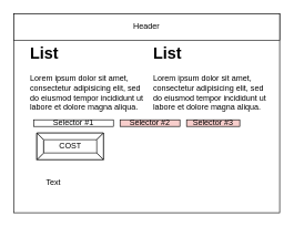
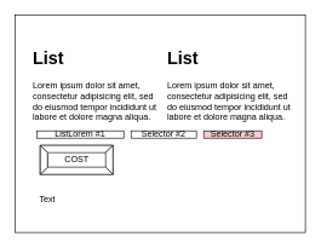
- <mxCell id="3" value="Header" style="rounded=0;whiteSpace=wrap;html=1;" parent="1" vertex="1"><mxGeometry x="20" y="20" width="400" height="40" as="geometry" /></mxCell>
- <mxCell id="5" value="Selector #1" style="rounded=0;whiteSpace=wrap;html=1;" vertex="1" parent="1"><mxGeometry x="50" y="180" width="120" height="10" as="geometry" /></mxCell>
+ <mxCell id="5" value="ListLorem #1" style="rounded=0;whiteSpace=wrap;html=1;" vertex="1" parent="1"><mxGeometry x="50" y="180" width="120" height="10" as="geometry" /></mxCell>
- <mxCell id="6" value="Selector #2" style="rounded=0;whiteSpace=wrap;html=1;fillColor=#f8cecc;" vertex="1" parent="1"><mxGeometry x="180" y="180" width="90" height="10" as="geometry" /></mxCell>
+ <mxCell id="6" value="Selector #2" style="rounded=0;whiteSpace=wrap;html=1;" vertex="1" parent="1"><mxGeometry x="180" y="180" width="90" height="10" as="geometry" /></mxCell>
- <mxCell id="10" value="Text" style="text;html=1;strokeColor=none;fillColor=none;align=center;verticalAlign=middle;whiteSpace=wrap;rounded=0;" vertex="1" parent="1"><mxGeometry x="50" y="260" width="60" height="30" as="geometry" /></mxCell>
+ <mxCell id="10" value="Text" style="text;html=1;strokeColor=none;fillColor=none;align=center;verticalAlign=middle;whiteSpace=wrap;rounded=0;" vertex="1" parent="1"><mxGeometry x="35" y="260" width="60" height="30" as="geometry" /></mxCell>
